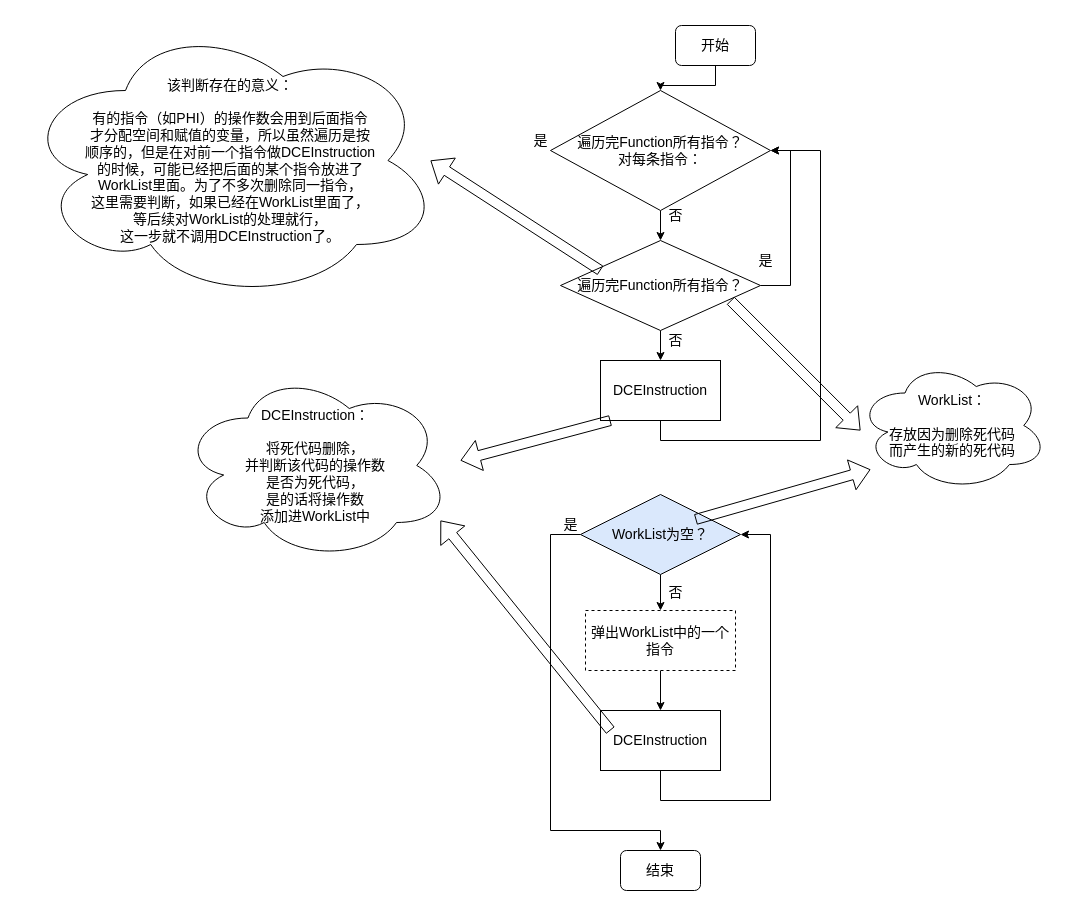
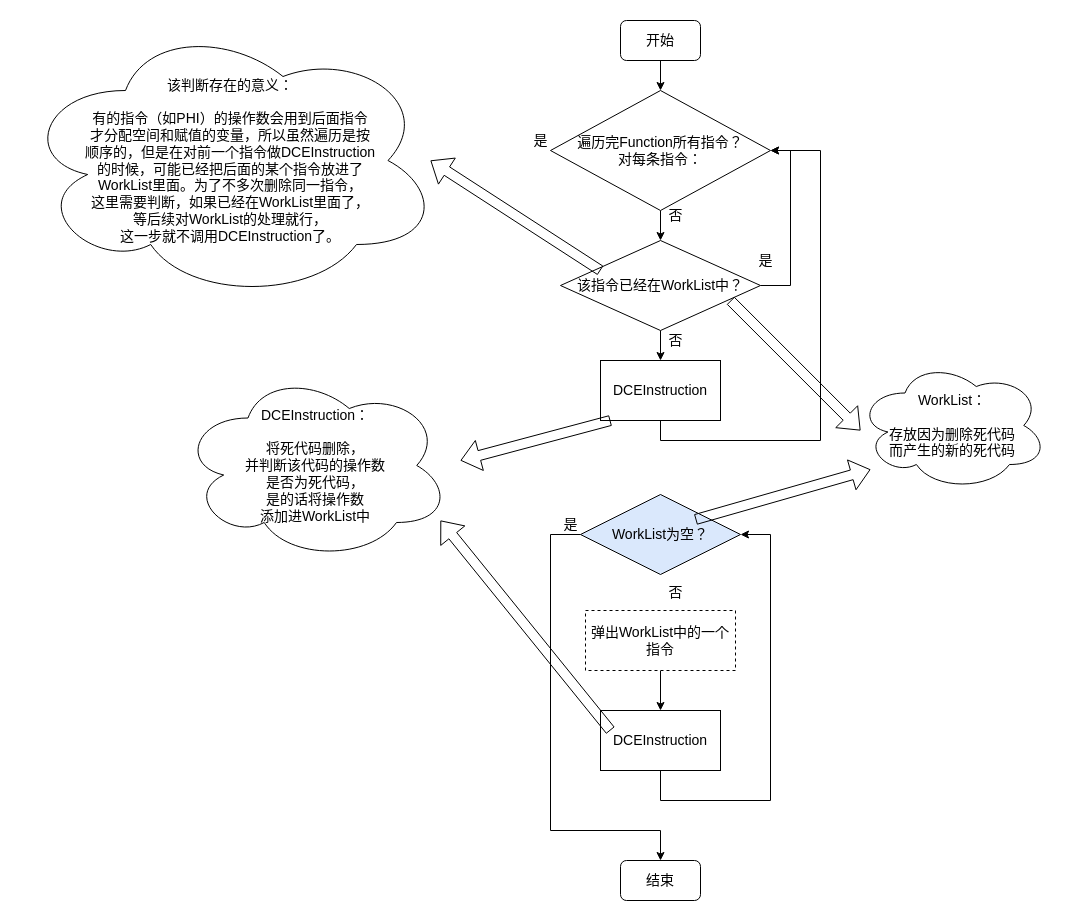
- <mxCell id="3" value="开始" style="rounded=1;whiteSpace=wrap;html=1;fontSize=14;" vertex="1" parent="1"><mxGeometry x="675" y="25" width="80" height="40" as="geometry" /></mxCell>
+ <mxCell id="3" value="开始" style="rounded=1;whiteSpace=wrap;html=1;fontSize=14;" vertex="1" parent="1"><mxGeometry x="620" y="20" width="80" height="40" as="geometry" /></mxCell>
- <mxCell id="11" value="遍历完Function所有指令？" style="rhombus;whiteSpace=wrap;html=1;fontSize=14;" vertex="1" parent="1"><mxGeometry x="560" y="240" width="200" height="90" as="geometry" /></mxCell>
+ <mxCell id="11" value="该指令已经在WorkList中？" style="rhombus;whiteSpace=wrap;html=1;fontSize=14;" vertex="1" parent="1"><mxGeometry x="560" y="240" width="200" height="90" as="geometry" /></mxCell>
- <mxCell id="16" style="edgeStyle=orthogonalEdgeStyle;rounded=0;orthogonalLoop=1;jettySize=auto;html=1;exitX=0.5;exitY=1;exitDx=0;exitDy=0;entryX=0.5;entryY=0;entryDx=0;entryDy=0;fontSize=14;" edge="1" parent="1" source="17" target="21"><mxGeometry relative="1" as="geometry" /></mxCell>
- <mxCell id="4" value="结束" style="rounded=1;whiteSpace=wrap;html=1;fontSize=14;" vertex="1" parent="1"><mxGeometry x="620" y="850" width="80" height="40" as="geometry" /></mxCell>
+ <mxCell id="4" value="结束" style="rounded=1;whiteSpace=wrap;html=1;fontSize=14;" vertex="1" parent="1"><mxGeometry x="620" y="860" width="80" height="40" as="geometry" /></mxCell>
